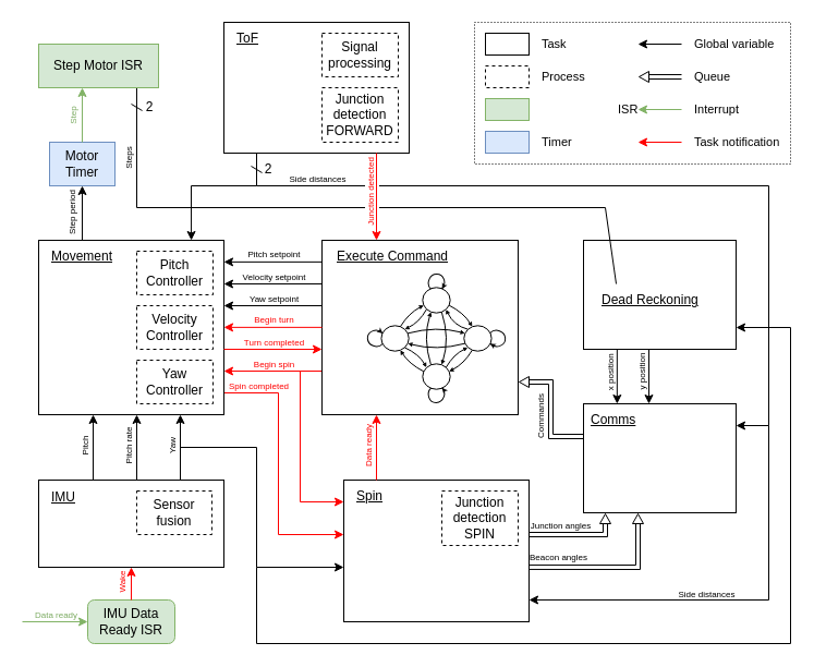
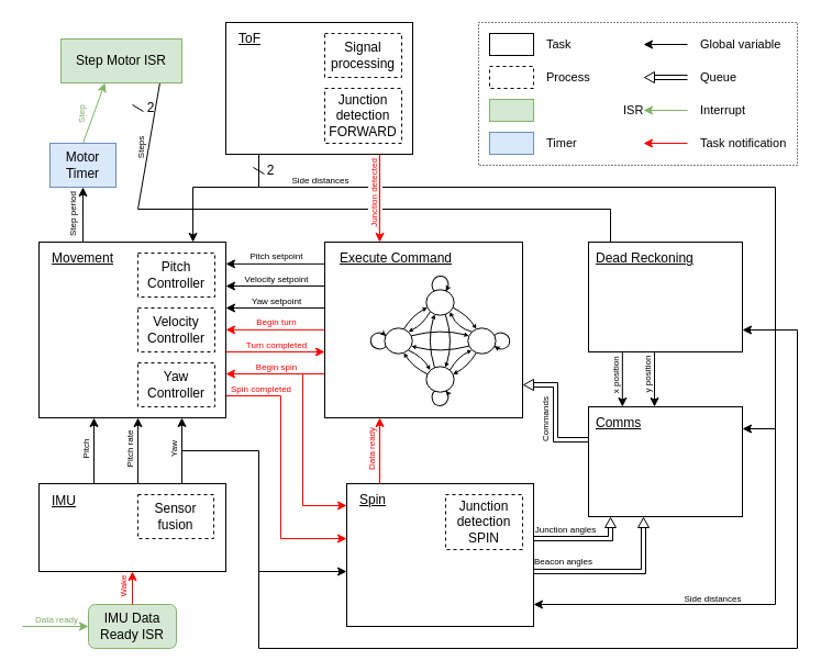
- <mxCell id="107" value="&lt;font color=&quot;#000000&quot;&gt;Step Motor ISR&lt;/font&gt;" style="rounded=0;whiteSpace=wrap;html=1;fillColor=#d5e8d4;strokeColor=#82b366;" parent="1" vertex="1"><mxGeometry x="35" y="40" width="110" height="40" as="geometry" /></mxCell>
+ <mxCell id="107" value="&lt;font color=&quot;#000000&quot;&gt;Step Motor ISR&lt;/font&gt;" style="rounded=0;whiteSpace=wrap;html=1;fillColor=#d5e8d4;strokeColor=#82b366;" parent="1" vertex="1"><mxGeometry x="55" y="35" width="110" height="40" as="geometry" /></mxCell>
- <mxCell id="74" value="&lt;u&gt;Dead Reckoning&lt;/u&gt;" style="text;html=1;strokeColor=none;fillColor=none;align=left;verticalAlign=middle;whiteSpace=wrap;rounded=0;" parent="72" vertex="1"><mxGeometry x="15" y="40" width="105" height="30" as="geometry" /></mxCell>
+ <mxCell id="74" value="&lt;u&gt;Dead Reckoning&lt;/u&gt;" style="text;html=1;strokeColor=none;fillColor=none;align=left;verticalAlign=middle;whiteSpace=wrap;rounded=0;" parent="72" vertex="1"><mxGeometry x="5" width="105" height="30" as="geometry" /></mxCell>
